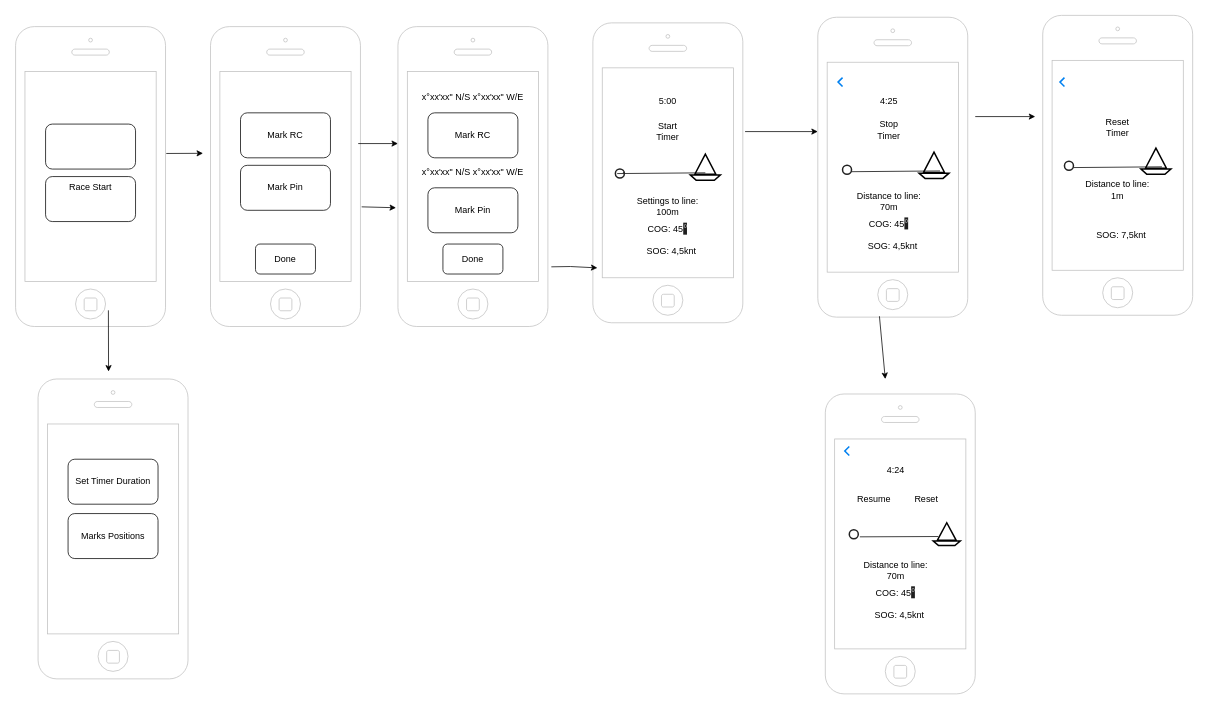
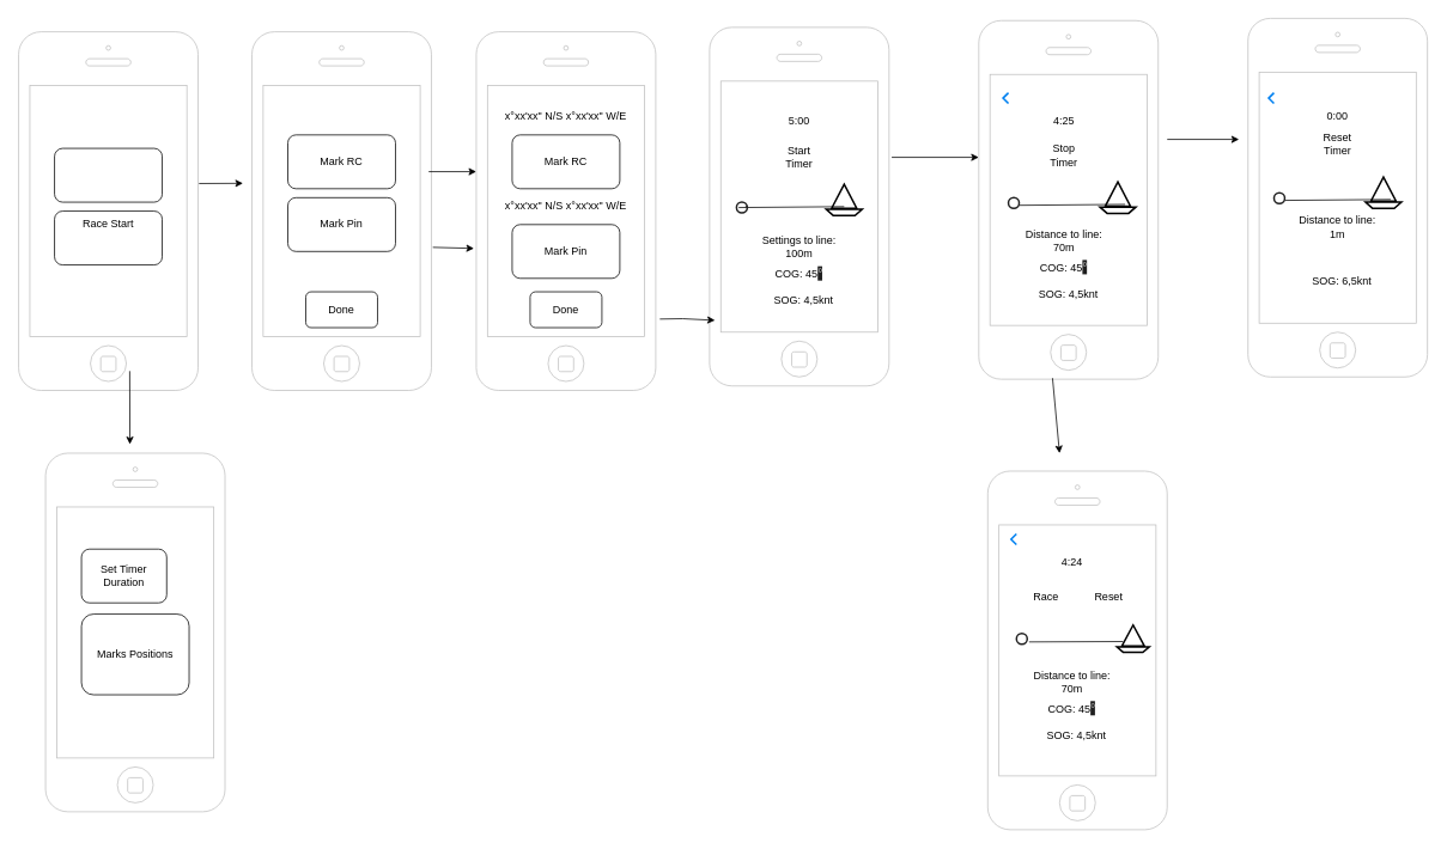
+ <mxCell id="46" value="0:00" style="text;html=1;align=center;verticalAlign=middle;whiteSpace=wrap;rounded=0;" vertex="1" parent="1"><mxGeometry x="1460" y="115" width="60" height="30" as="geometry" /></mxCell>
- <mxCell id="54" value="Reset Timer" style="text;html=1;align=center;verticalAlign=middle;whiteSpace=wrap;rounded=0;" vertex="1" parent="1"><mxGeometry x="1460" y="155" width="60" height="30" as="geometry" /></mxCell>
+ <mxCell id="54" value="Reset Timer" style="text;html=1;align=center;verticalAlign=middle;whiteSpace=wrap;rounded=0;" vertex="1" parent="1"><mxGeometry x="1460" y="145" width="60" height="30" as="geometry" /></mxCell>
- <mxCell id="50" value="SOG: 7,5knt" style="text;html=1;align=center;verticalAlign=middle;whiteSpace=wrap;rounded=0;" vertex="1" parent="1"><mxGeometry x="1460" y="297.5" width="70" height="30" as="geometry" /></mxCell>
+ <mxCell id="50" value="SOG: 6,5knt" style="text;html=1;align=center;verticalAlign=middle;whiteSpace=wrap;rounded=0;" vertex="1" parent="1"><mxGeometry x="1460" y="297.5" width="70" height="30" as="geometry" /></mxCell>
- <mxCell id="69" value="Set Timer Duration" style="rounded=1;whiteSpace=wrap;html=1;fillColor=none;" vertex="1" parent="1"><mxGeometry x="90" y="612" width="120" height="60" as="geometry" /></mxCell>
+ <mxCell id="69" value="Set Timer Duration" style="rounded=1;whiteSpace=wrap;html=1;fillColor=none;" vertex="1" parent="1"><mxGeometry x="90" y="612" width="95" height="60" as="geometry" /></mxCell>
- <mxCell id="57" value="Resume" style="text;html=1;align=center;verticalAlign=middle;whiteSpace=wrap;rounded=0;" vertex="1" parent="1"><mxGeometry x="1135" y="649.5" width="60" height="30" as="geometry" /></mxCell>
+ <mxCell id="57" value="Race" style="text;html=1;align=center;verticalAlign=middle;whiteSpace=wrap;rounded=0;" vertex="1" parent="1"><mxGeometry x="1135" y="649.5" width="60" height="30" as="geometry" /></mxCell>
- <mxCell id="70" value="Marks Positions" style="rounded=1;whiteSpace=wrap;html=1;fillColor=none;" vertex="1" parent="1"><mxGeometry x="90" y="684.5" width="120" height="60" as="geometry" /></mxCell>
+ <mxCell id="70" value="Marks Positions" style="rounded=1;whiteSpace=wrap;html=1;fillColor=none;" vertex="1" parent="1"><mxGeometry x="90" y="684.5" width="120" height="90" as="geometry" /></mxCell>
